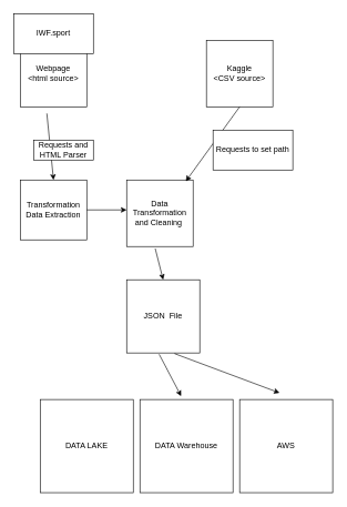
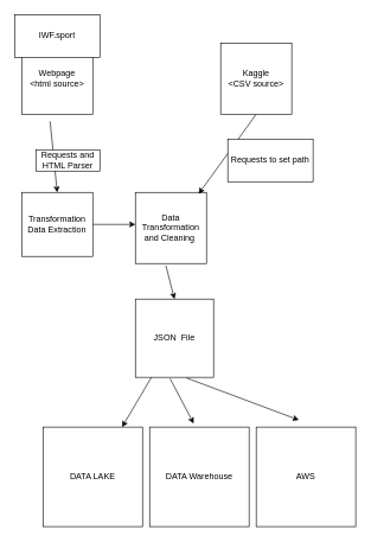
+ <mxCell id="16" value="" style="endArrow=classic;html=1;" edge="1" parent="1" source="7" target="8"><mxGeometry width="50" height="50" relative="1" as="geometry"><mxPoint x="160" y="345" as="sourcePoint" /><mxPoint x="220" y="345" as="targetPoint" /></mxGeometry></mxCell>
